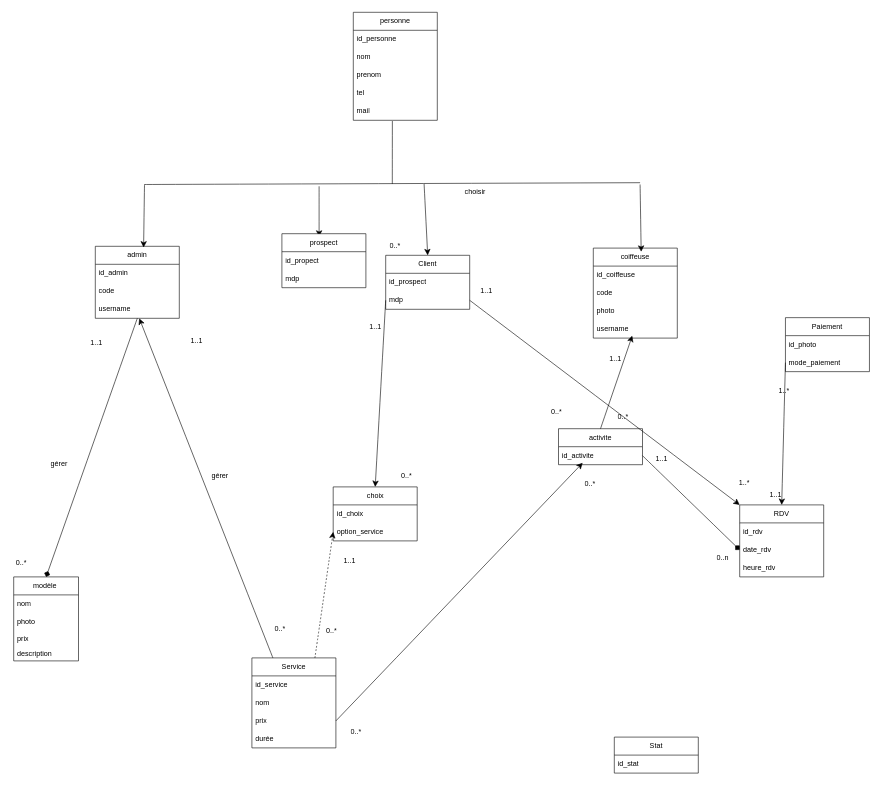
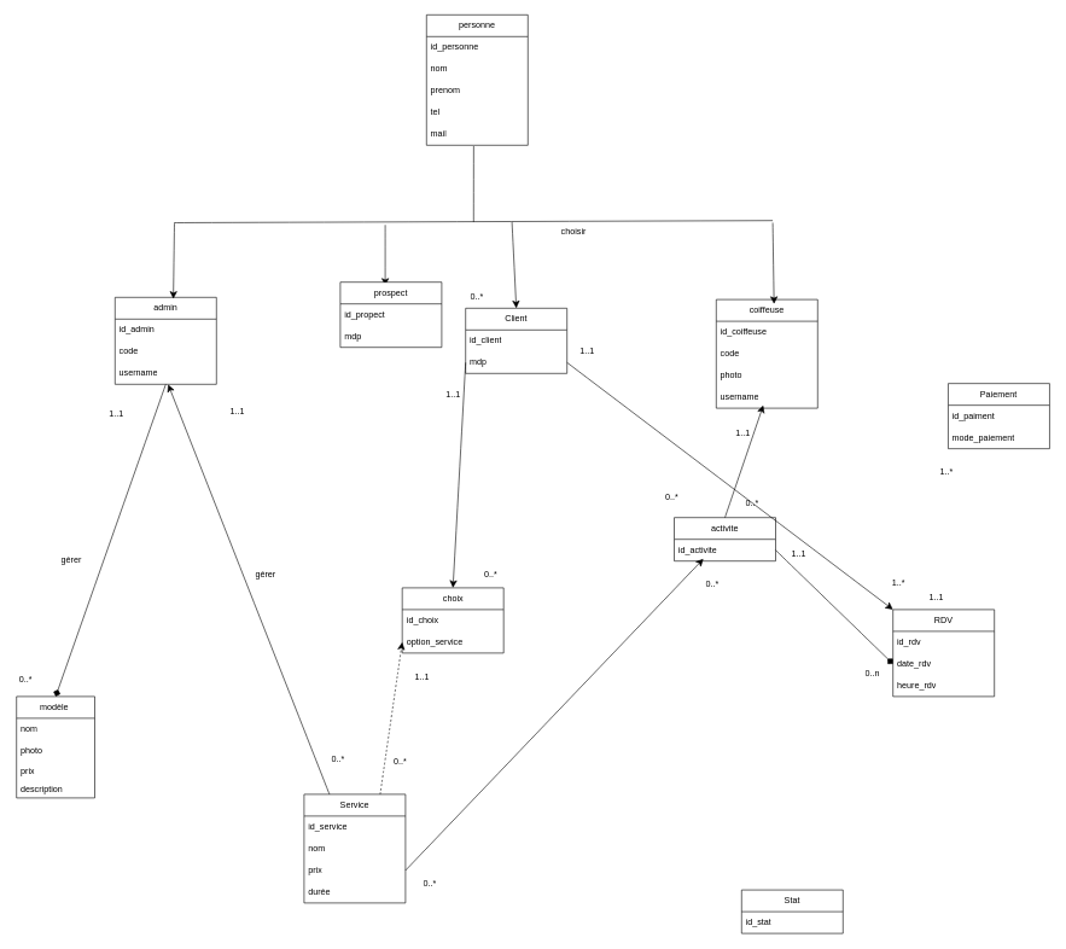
- <mxCell id="23" value="id_prospect" style="text;strokeColor=none;fillColor=none;align=left;verticalAlign=middle;spacingLeft=4;spacingRight=4;overflow=hidden;points=[[0,0.5],[1,0.5]];portConstraint=eastwest;rotatable=0;whiteSpace=wrap;html=1;" parent="22" vertex="1"><mxGeometry y="30" width="140" height="30" as="geometry" /></mxCell>
+ <mxCell id="23" value="id_client" style="text;strokeColor=none;fillColor=none;align=left;verticalAlign=middle;spacingLeft=4;spacingRight=4;overflow=hidden;points=[[0,0.5],[1,0.5]];portConstraint=eastwest;rotatable=0;whiteSpace=wrap;html=1;" parent="22" vertex="1"><mxGeometry y="30" width="140" height="30" as="geometry" /></mxCell>
- <mxCell id="41" value="id_photo" style="text;strokeColor=none;fillColor=none;align=left;verticalAlign=middle;spacingLeft=4;spacingRight=4;overflow=hidden;points=[[0,0.5],[1,0.5]];portConstraint=eastwest;rotatable=0;whiteSpace=wrap;html=1;" parent="40" vertex="1"><mxGeometry y="30" width="140" height="30" as="geometry" /></mxCell>
+ <mxCell id="41" value="id_paiment" style="text;strokeColor=none;fillColor=none;align=left;verticalAlign=middle;spacingLeft=4;spacingRight=4;overflow=hidden;points=[[0,0.5],[1,0.5]];portConstraint=eastwest;rotatable=0;whiteSpace=wrap;html=1;" parent="40" vertex="1"><mxGeometry y="30" width="140" height="30" as="geometry" /></mxCell>
- <mxCell id="75" style="edgeStyle=none;curved=1;rounded=0;orthogonalLoop=1;jettySize=auto;html=1;exitX=0;exitY=0.5;exitDx=0;exitDy=0;entryX=0.5;entryY=0;entryDx=0;entryDy=0;fontSize=12;startSize=8;endSize=8;" edge="1" parent="1" source="42" target="36"><mxGeometry relative="1" as="geometry" /></mxCell>
